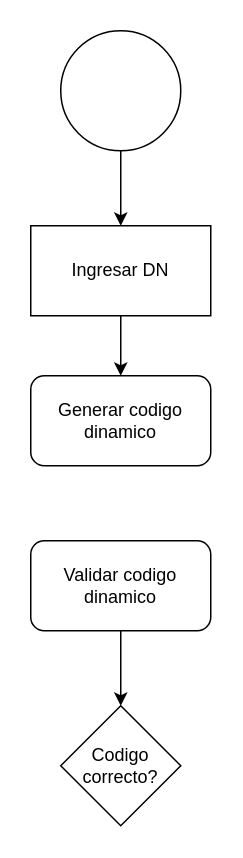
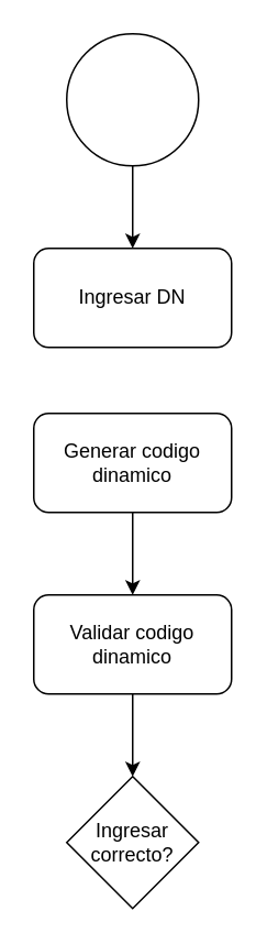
- <mxCell id="5" value="Ingresar DN" style="whiteSpace=wrap;html=1;rounded=0;" vertex="1" parent="1"><mxGeometry x="20" y="150" width="120" height="60" as="geometry" /></mxCell>
+ <mxCell id="5" value="Ingresar DN" style="rounded=1;whiteSpace=wrap;html=1;" vertex="1" parent="1"><mxGeometry x="20" y="150" width="120" height="60" as="geometry" /></mxCell>
- <mxCell id="4" style="edgeStyle=orthogonalEdgeStyle;rounded=0;orthogonalLoop=1;jettySize=auto;html=1;" edge="1" parent="1" source="5" target="7"><mxGeometry relative="1" as="geometry" /></mxCell>
+ <mxCell id="6" style="edgeStyle=orthogonalEdgeStyle;rounded=0;orthogonalLoop=1;jettySize=auto;html=1;" edge="1" parent="1" source="7" target="9"><mxGeometry relative="1" as="geometry" /></mxCell>
- <mxCell id="10" value="Codigo correcto?" style="rhombus;whiteSpace=wrap;html=1;" vertex="1" parent="1"><mxGeometry x="40" y="470" width="80" height="80" as="geometry" /></mxCell>
+ <mxCell id="10" value="Ingresar correcto?" style="rhombus;whiteSpace=wrap;html=1;" vertex="1" parent="1"><mxGeometry x="40" y="470" width="80" height="80" as="geometry" /></mxCell>
